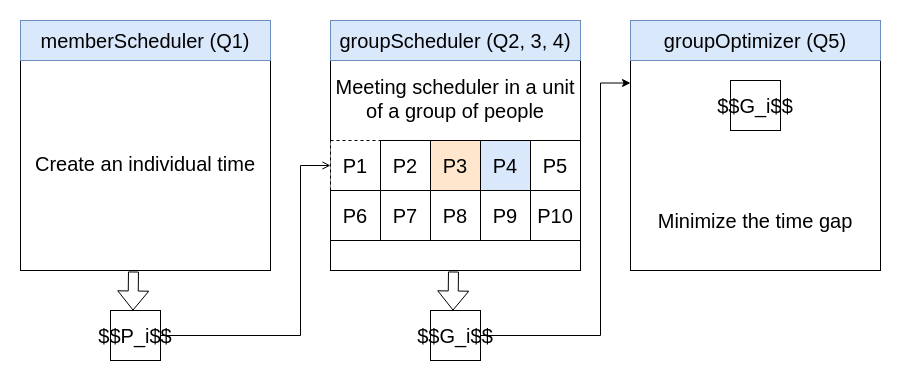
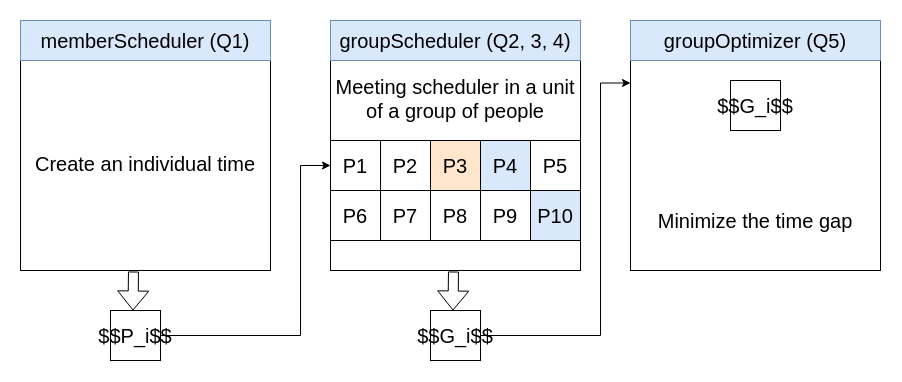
- <mxCell id="16" style="edgeStyle=orthogonalEdgeStyle;rounded=0;orthogonalLoop=1;jettySize=auto;html=1;entryX=0;entryY=0.5;entryDx=0;entryDy=0;fontSize=20;endArrow=open;" edge="1" parent="1" source="17" target="4"><mxGeometry relative="1" as="geometry"><Array as="points"><mxPoint x="300" y="335" /><mxPoint x="300" y="165" /></Array></mxGeometry></mxCell>
+ <mxCell id="16" style="edgeStyle=orthogonalEdgeStyle;rounded=0;orthogonalLoop=1;jettySize=auto;html=1;entryX=0;entryY=0.5;entryDx=0;entryDy=0;fontSize=20;" edge="1" parent="1" source="17" target="4"><mxGeometry relative="1" as="geometry"><Array as="points"><mxPoint x="300" y="335" /><mxPoint x="300" y="165" /></Array></mxGeometry></mxCell>
- <mxCell id="4" value="P1" style="whiteSpace=wrap;html=1;aspect=fixed;fontSize=20;dashed=1;" vertex="1" parent="1"><mxGeometry x="330" y="140" width="50" height="50" as="geometry" /></mxCell>
+ <mxCell id="4" value="P1" style="whiteSpace=wrap;html=1;aspect=fixed;fontSize=20;" vertex="1" parent="1"><mxGeometry x="330" y="140" width="50" height="50" as="geometry" /></mxCell>
- <mxCell id="13" value="P10" style="whiteSpace=wrap;html=1;aspect=fixed;fontSize=20;" vertex="1" parent="1"><mxGeometry x="530" y="190" width="50" height="50" as="geometry" /></mxCell>
+ <mxCell id="13" value="P10" style="whiteSpace=wrap;html=1;aspect=fixed;fontSize=20;fillColor=#dae8fc;" vertex="1" parent="1"><mxGeometry x="530" y="190" width="50" height="50" as="geometry" /></mxCell>
